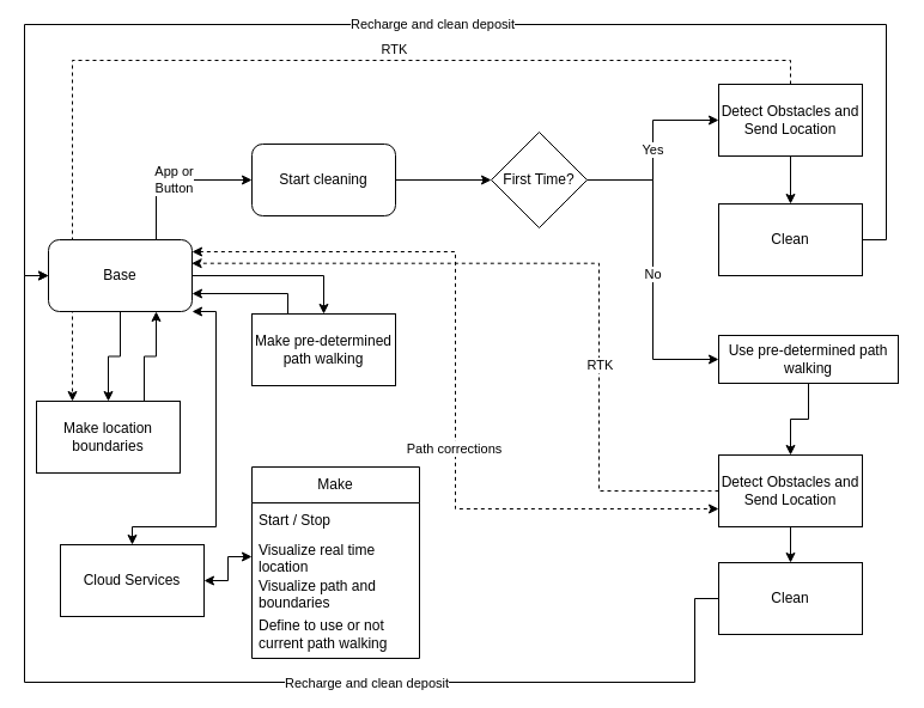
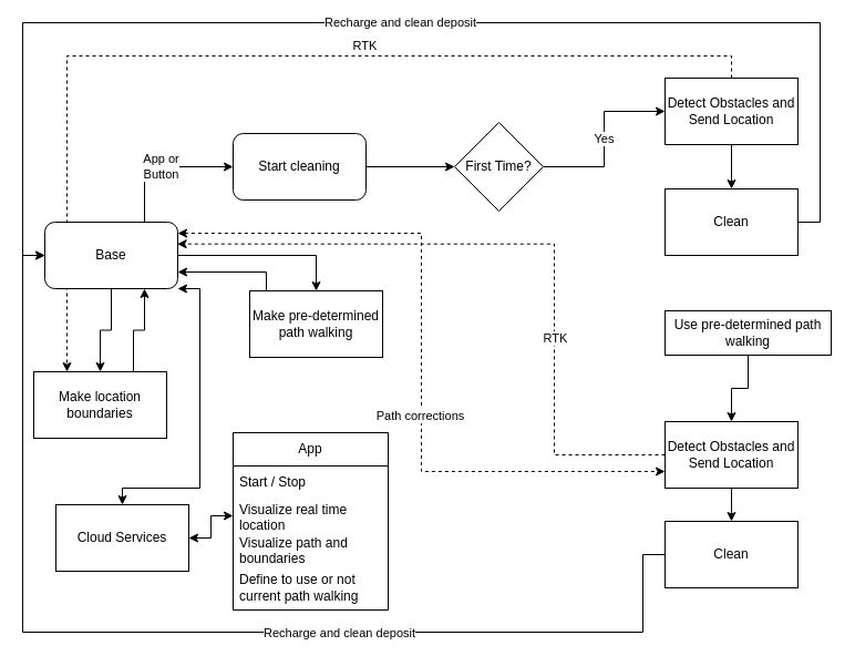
- <mxCell id="6" style="edgeStyle=orthogonalEdgeStyle;rounded=0;orthogonalLoop=1;jettySize=auto;html=1;exitX=1;exitY=0.5;exitDx=0;exitDy=0;entryX=0;entryY=0.5;entryDx=0;entryDy=0;" edge="1" parent="1" source="8" target="26"><mxGeometry relative="1" as="geometry"><mxPoint x="600" y="210" as="targetPoint" /></mxGeometry></mxCell>
- <mxCell id="7" value="No" style="edgeLabel;html=1;align=center;verticalAlign=middle;resizable=0;points=[];" vertex="1" connectable="0" parent="6"><mxGeometry x="0.024" y="-1" relative="1" as="geometry"><mxPoint as="offset" /></mxGeometry></mxCell>
- <mxCell id="28" value="Make pre-determined path walking" style="rounded=0;whiteSpace=wrap;html=1;" vertex="1" parent="1"><mxGeometry x="210" y="262" width="120" height="60" as="geometry" /></mxCell>
+ <mxCell id="28" value="Make pre-determined path walking" style="rounded=0;whiteSpace=wrap;html=1;" vertex="1" parent="1"><mxGeometry x="225" y="262" width="120" height="60" as="geometry" /></mxCell>
- <mxCell id="36" value="Make" style="swimlane;fontStyle=0;childLayout=stackLayout;horizontal=1;startSize=30;horizontalStack=0;resizeParent=1;resizeParentMax=0;resizeLast=0;collapsible=1;marginBottom=0;whiteSpace=wrap;html=1;" vertex="1" parent="1"><mxGeometry x="210" y="390" width="140" height="160" as="geometry" /></mxCell>
+ <mxCell id="36" value="App" style="swimlane;fontStyle=0;childLayout=stackLayout;horizontal=1;startSize=30;horizontalStack=0;resizeParent=1;resizeParentMax=0;resizeLast=0;collapsible=1;marginBottom=0;whiteSpace=wrap;html=1;" vertex="1" parent="1"><mxGeometry x="210" y="390" width="140" height="160" as="geometry" /></mxCell>
